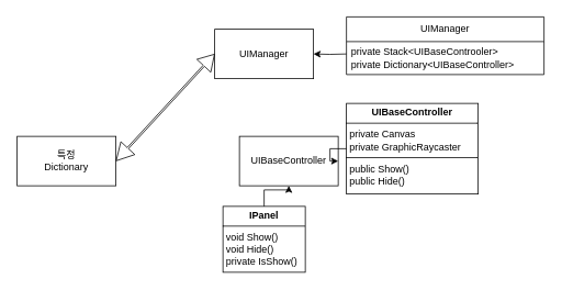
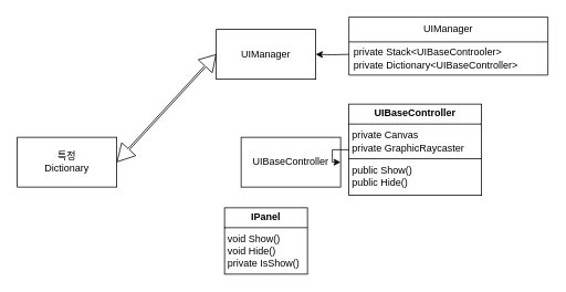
- <mxCell id="13" style="edgeStyle=orthogonalEdgeStyle;rounded=0;orthogonalLoop=1;jettySize=auto;html=1;entryX=0.5;entryY=1;entryDx=0;entryDy=0;" parent="8" source="11" target="9" edge="1"><mxGeometry relative="1" as="geometry" /></mxCell>
